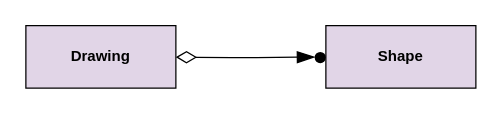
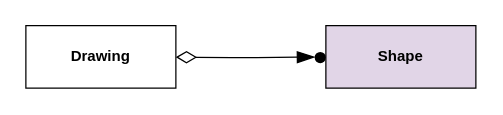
- <mxCell id="2" value="&lt;p style=&quot;margin: 0px ; margin-top: 4px ; text-align: center&quot;&gt;&lt;br&gt;&lt;b&gt;Drawing&lt;/b&gt;&lt;/p&gt;" style="verticalAlign=top;align=left;overflow=fill;fontSize=12;fontFamily=Helvetica;html=1;fillColor=#e1d5e7;" vertex="1" parent="1"><mxGeometry x="20" y="20" width="120" height="50" as="geometry" /></mxCell>
+ <mxCell id="2" value="&lt;p style=&quot;margin: 0px ; margin-top: 4px ; text-align: center&quot;&gt;&lt;br&gt;&lt;b&gt;Drawing&lt;/b&gt;&lt;/p&gt;" style="verticalAlign=top;align=left;overflow=fill;fontSize=12;fontFamily=Helvetica;html=1;" vertex="1" parent="1"><mxGeometry x="20" y="20" width="120" height="50" as="geometry" /></mxCell>
